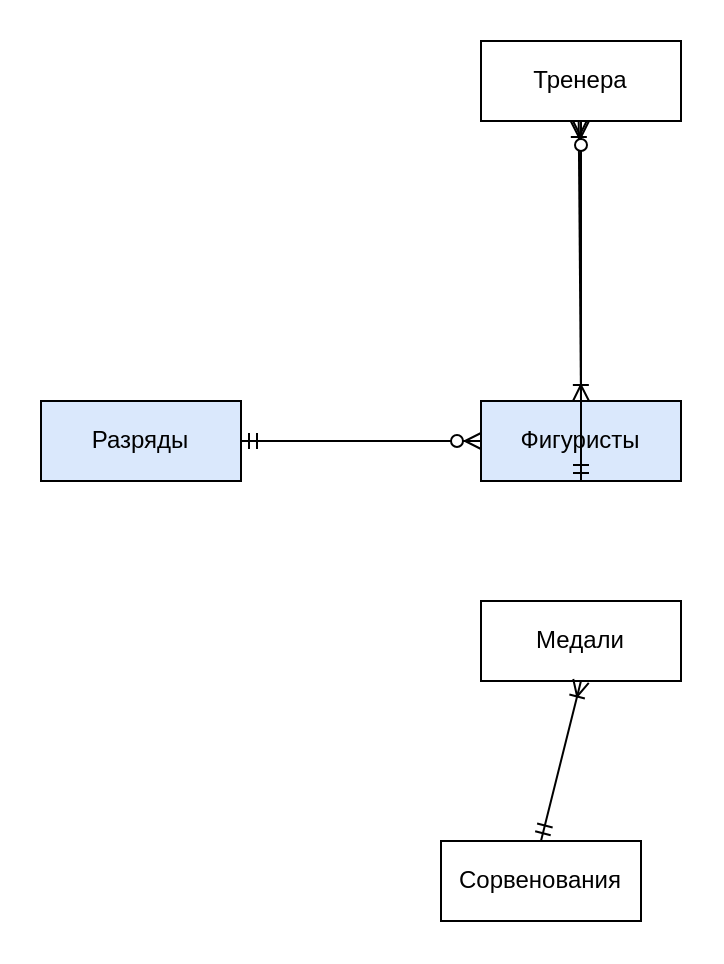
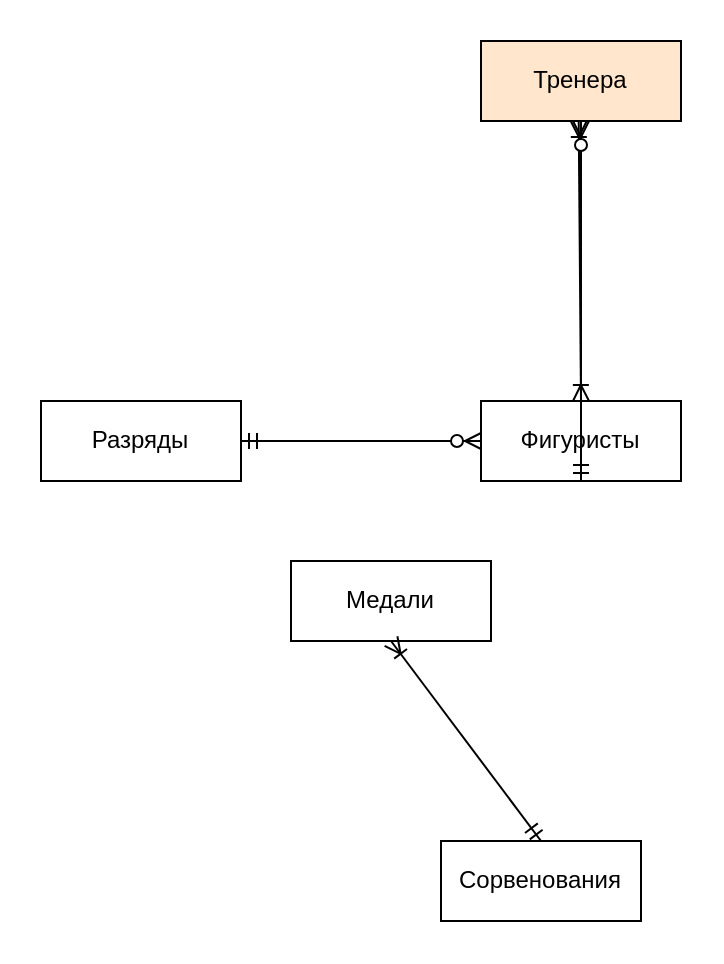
- <mxCell id="5" value="Тренера" style="whiteSpace=wrap;html=1;align=center;" vertex="1" parent="1"><mxGeometry x="240" y="20" width="100" height="40" as="geometry" /></mxCell>
+ <mxCell id="5" value="Тренера" style="whiteSpace=wrap;html=1;align=center;fillColor=#ffe6cc;" vertex="1" parent="1"><mxGeometry x="240" y="20" width="100" height="40" as="geometry" /></mxCell>
- <mxCell id="6" value="Разряды" style="whiteSpace=wrap;html=1;align=center;fillColor=#dae8fc;" vertex="1" parent="1"><mxGeometry x="20" y="200" width="100" height="40" as="geometry" /></mxCell>
+ <mxCell id="6" value="Разряды" style="whiteSpace=wrap;html=1;align=center;" vertex="1" parent="1"><mxGeometry x="20" y="200" width="100" height="40" as="geometry" /></mxCell>
- <mxCell id="2" value="Фигуристы" style="whiteSpace=wrap;html=1;align=center;fillColor=#dae8fc;" vertex="1" parent="1"><mxGeometry x="240" y="200" width="100" height="40" as="geometry" /></mxCell>
+ <mxCell id="2" value="Фигуристы" style="whiteSpace=wrap;html=1;align=center;" vertex="1" parent="1"><mxGeometry x="240" y="200" width="100" height="40" as="geometry" /></mxCell>
- <mxCell id="4" value="Медали" style="whiteSpace=wrap;html=1;align=center;" vertex="1" parent="1"><mxGeometry x="240" y="300" width="100" height="40" as="geometry" /></mxCell>
+ <mxCell id="4" value="Медали" style="whiteSpace=wrap;html=1;align=center;" vertex="1" parent="1"><mxGeometry x="145" y="280" width="100" height="40" as="geometry" /></mxCell>
